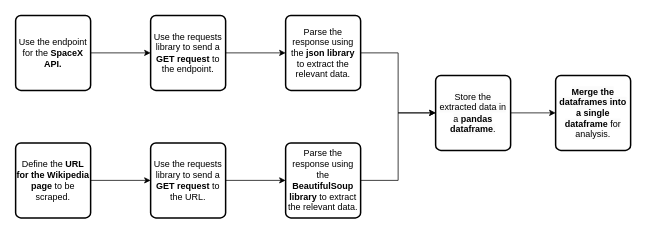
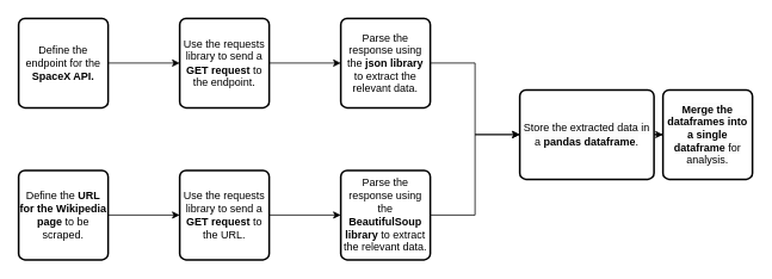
- <mxCell id="3" value="Use the endpoint for the &lt;b&gt;SpaceX API.&lt;/b&gt;" style="rounded=1;whiteSpace=wrap;html=1;absoluteArcSize=1;arcSize=14;strokeWidth=2;align=center;" vertex="1" parent="1"><mxGeometry x="20" y="20" width="100" height="100" as="geometry" /></mxCell>
+ <mxCell id="3" value="Define the endpoint for the &lt;b&gt;SpaceX API.&lt;/b&gt;" style="rounded=1;whiteSpace=wrap;html=1;absoluteArcSize=1;arcSize=14;strokeWidth=2;align=center;" vertex="1" parent="1"><mxGeometry x="20" y="20" width="100" height="100" as="geometry" /></mxCell>
- <mxCell id="15" value="&lt;span style=&quot;color: rgb(0, 0, 0); font-family: Helvetica; font-size: 12px; font-style: normal; font-variant-ligatures: normal; font-variant-caps: normal; font-weight: 400; letter-spacing: normal; orphans: 2; text-indent: 0px; text-transform: none; widows: 2; word-spacing: 0px; -webkit-text-stroke-width: 0px; background-color: rgb(251, 251, 251); text-decoration-thickness: initial; text-decoration-style: initial; text-decoration-color: initial; float: none; display: inline !important;&quot;&gt;Store the extracted data in a &lt;/span&gt;&lt;span style=&quot;color: rgb(0, 0, 0); font-family: Helvetica; font-size: 12px; font-style: normal; font-variant-ligatures: normal; font-variant-caps: normal; letter-spacing: normal; orphans: 2; text-indent: 0px; text-transform: none; widows: 2; word-spacing: 0px; -webkit-text-stroke-width: 0px; background-color: rgb(251, 251, 251); text-decoration-thickness: initial; text-decoration-style: initial; text-decoration-color: initial; float: none; display: inline !important;&quot;&gt;&lt;b&gt;pandas dataframe&lt;/b&gt;&lt;/span&gt;&lt;span style=&quot;color: rgb(0, 0, 0); font-family: Helvetica; font-size: 12px; font-style: normal; font-variant-ligatures: normal; font-variant-caps: normal; font-weight: 400; letter-spacing: normal; orphans: 2; text-indent: 0px; text-transform: none; widows: 2; word-spacing: 0px; -webkit-text-stroke-width: 0px; background-color: rgb(251, 251, 251); text-decoration-thickness: initial; text-decoration-style: initial; text-decoration-color: initial; float: none; display: inline !important;&quot;&gt;.&lt;/span&gt;" style="rounded=1;whiteSpace=wrap;html=1;absoluteArcSize=1;arcSize=14;strokeWidth=2;align=center;" vertex="1" parent="1"><mxGeometry x="580" y="100" width="100" height="100" as="geometry" /></mxCell>
+ <mxCell id="15" value="&lt;span style=&quot;color: rgb(0, 0, 0); font-family: Helvetica; font-size: 12px; font-style: normal; font-variant-ligatures: normal; font-variant-caps: normal; font-weight: 400; letter-spacing: normal; orphans: 2; text-indent: 0px; text-transform: none; widows: 2; word-spacing: 0px; -webkit-text-stroke-width: 0px; background-color: rgb(251, 251, 251); text-decoration-thickness: initial; text-decoration-style: initial; text-decoration-color: initial; float: none; display: inline !important;&quot;&gt;Store the extracted data in a &lt;/span&gt;&lt;span style=&quot;color: rgb(0, 0, 0); font-family: Helvetica; font-size: 12px; font-style: normal; font-variant-ligatures: normal; font-variant-caps: normal; letter-spacing: normal; orphans: 2; text-indent: 0px; text-transform: none; widows: 2; word-spacing: 0px; -webkit-text-stroke-width: 0px; background-color: rgb(251, 251, 251); text-decoration-thickness: initial; text-decoration-style: initial; text-decoration-color: initial; float: none; display: inline !important;&quot;&gt;&lt;b&gt;pandas dataframe&lt;/b&gt;&lt;/span&gt;&lt;span style=&quot;color: rgb(0, 0, 0); font-family: Helvetica; font-size: 12px; font-style: normal; font-variant-ligatures: normal; font-variant-caps: normal; font-weight: 400; letter-spacing: normal; orphans: 2; text-indent: 0px; text-transform: none; widows: 2; word-spacing: 0px; -webkit-text-stroke-width: 0px; background-color: rgb(251, 251, 251); text-decoration-thickness: initial; text-decoration-style: initial; text-decoration-color: initial; float: none; display: inline !important;&quot;&gt;.&lt;/span&gt;" style="rounded=1;whiteSpace=wrap;html=1;absoluteArcSize=1;arcSize=14;strokeWidth=2;align=center;" vertex="1" parent="1"><mxGeometry x="580" y="100" width="150" height="100" as="geometry" /></mxCell>
